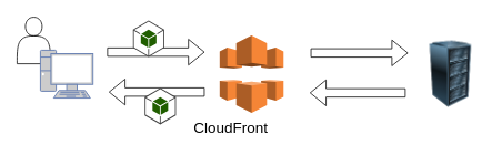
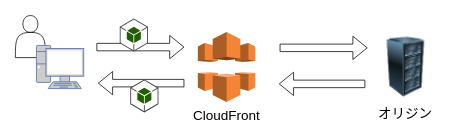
+ <mxCell id="12" value="&lt;font style=&quot;font-size: 18px&quot;&gt;オリジン&lt;/font&gt;" style="text;html=1;strokeColor=none;fillColor=none;align=center;verticalAlign=middle;whiteSpace=wrap;rounded=0;" parent="10" vertex="1"><mxGeometry y="92.5" width="81" height="20" as="geometry" /></mxCell>
- <mxCell id="13" value="&lt;font style=&quot;font-size: 18px&quot;&gt;CloudFront&lt;/font&gt;" style="text;html=1;strokeColor=none;fillColor=none;align=center;verticalAlign=middle;whiteSpace=wrap;rounded=0;" parent="1" vertex="1"><mxGeometry x="235.75" y="144" width="81" height="20" as="geometry" /></mxCell>
+ <mxCell id="13" value="&lt;font style=&quot;font-size: 18px&quot;&gt;CloudFront&lt;/font&gt;" style="text;html=1;strokeColor=none;fillColor=none;align=center;verticalAlign=middle;whiteSpace=wrap;rounded=0;" parent="1" vertex="1"><mxGeometry x="260.75" y="144" width="81" height="20" as="geometry" /></mxCell>
